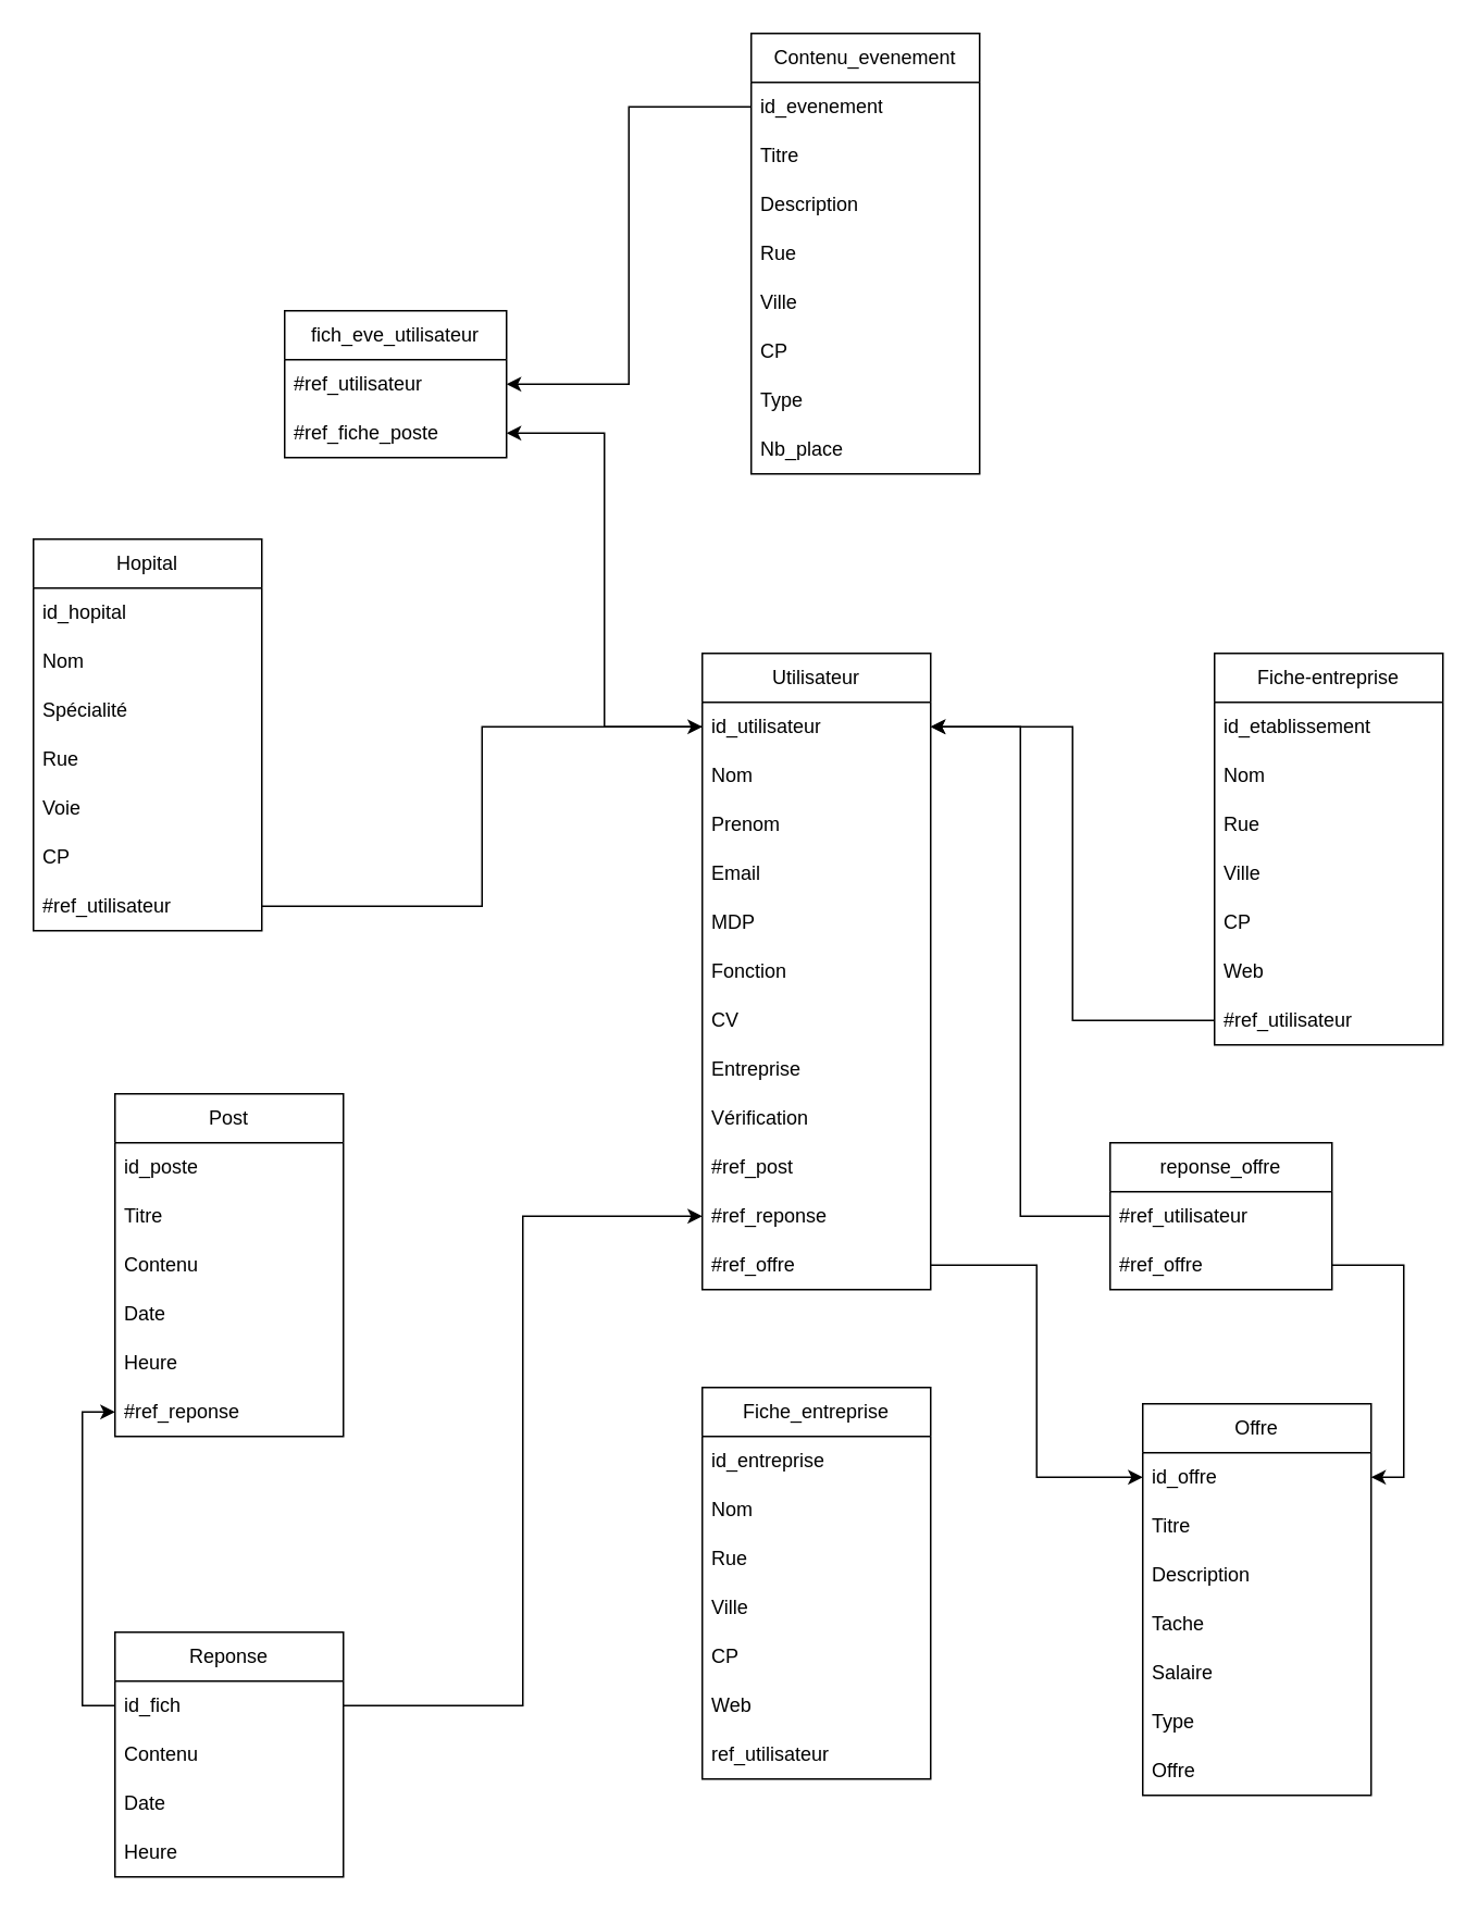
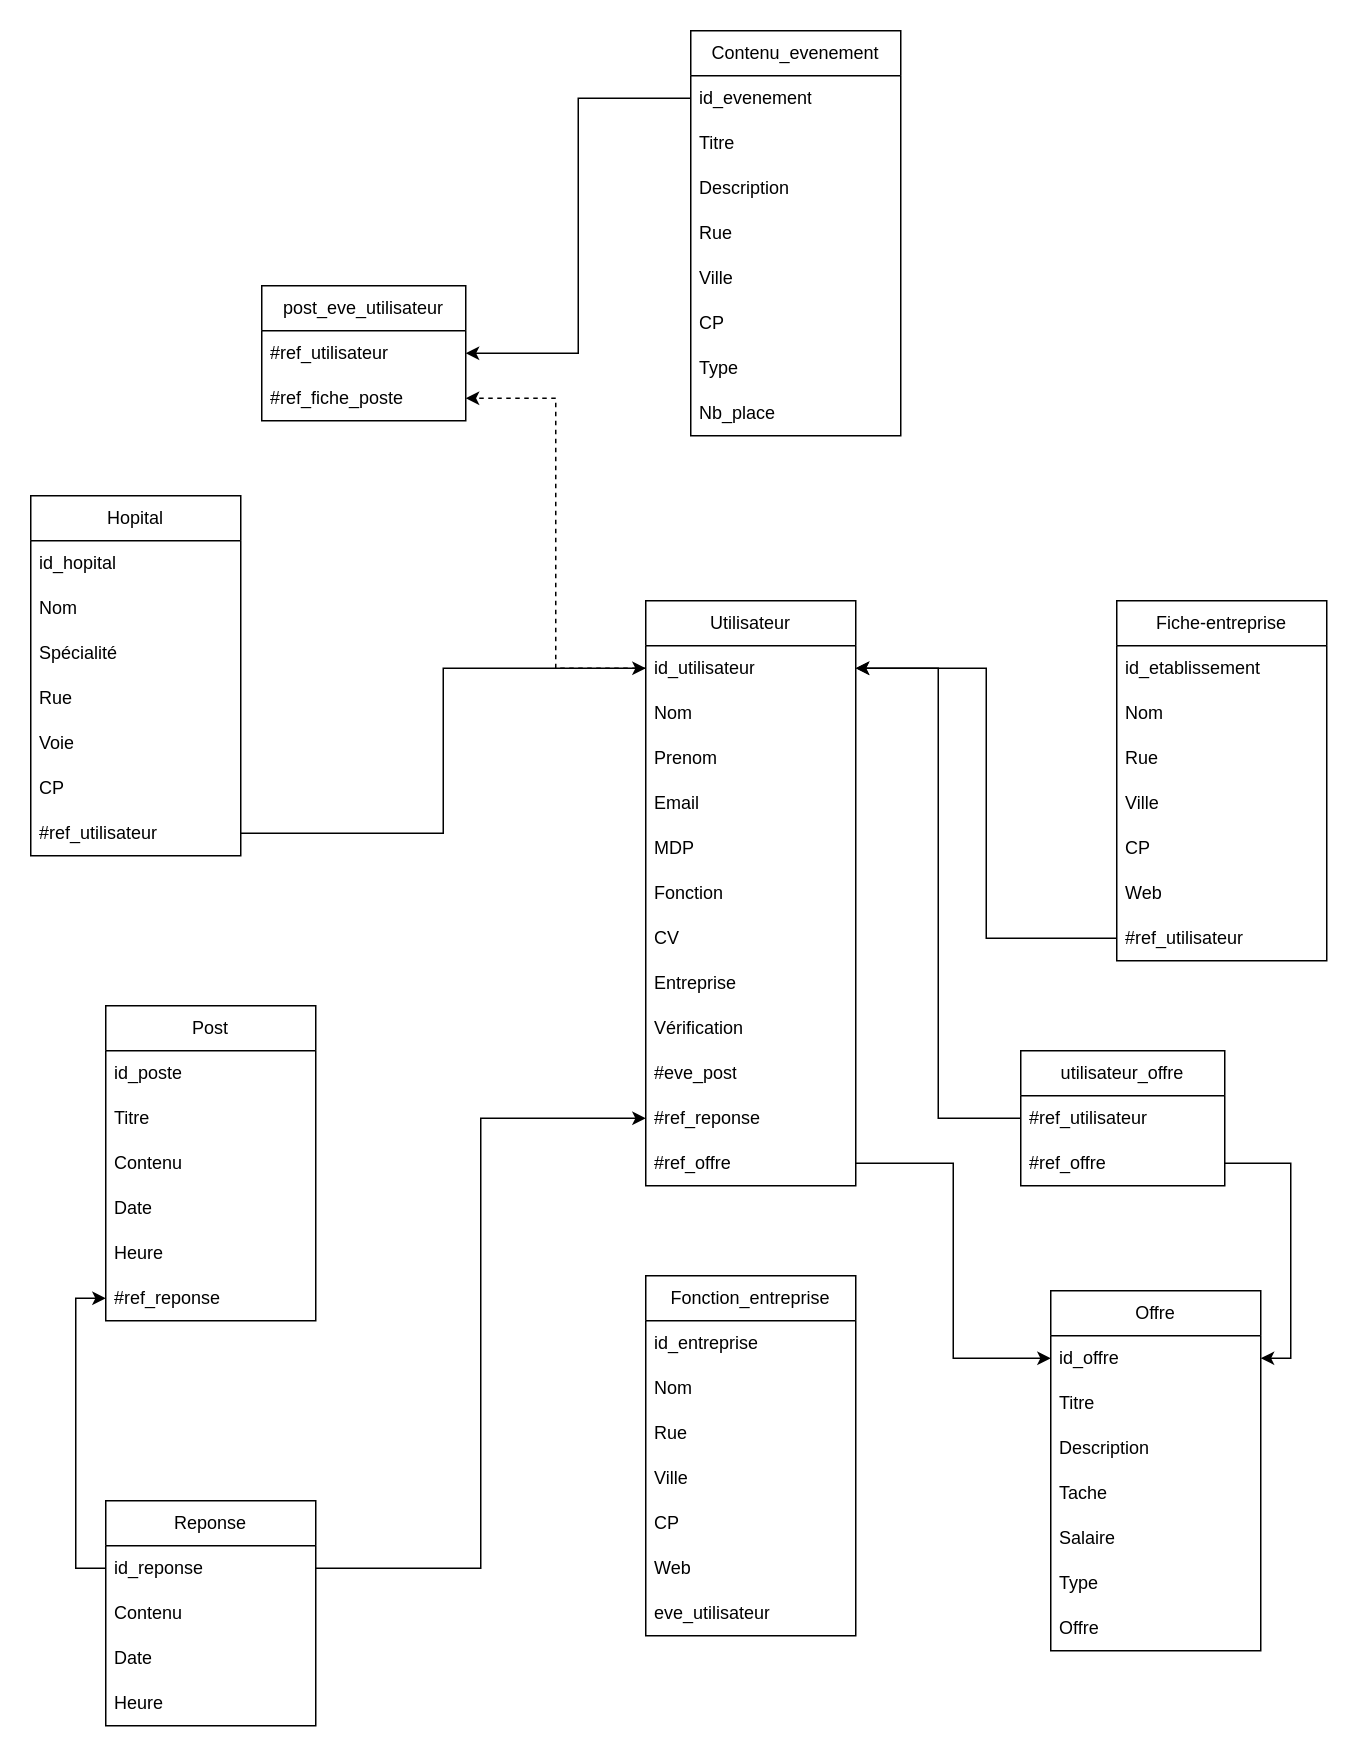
- <mxCell id="69" value="fich_eve_utilisateur" style="swimlane;fontStyle=0;childLayout=stackLayout;horizontal=1;startSize=30;horizontalStack=0;resizeParent=1;resizeParentMax=0;resizeLast=0;collapsible=1;marginBottom=0;whiteSpace=wrap;html=1;" vertex="1" parent="1"><mxGeometry x="174" y="190" width="136" height="90" as="geometry" /></mxCell>
+ <mxCell id="69" value="post_eve_utilisateur" style="swimlane;fontStyle=0;childLayout=stackLayout;horizontal=1;startSize=30;horizontalStack=0;resizeParent=1;resizeParentMax=0;resizeLast=0;collapsible=1;marginBottom=0;whiteSpace=wrap;html=1;" vertex="1" parent="1"><mxGeometry x="174" y="190" width="136" height="90" as="geometry" /></mxCell>
- <mxCell id="72" style="edgeStyle=orthogonalEdgeStyle;rounded=0;orthogonalLoop=1;jettySize=auto;html=1;" edge="1" parent="1" source="3" target="71"><mxGeometry relative="1" as="geometry" /></mxCell>
+ <mxCell id="72" style="edgeStyle=orthogonalEdgeStyle;rounded=0;orthogonalLoop=1;jettySize=auto;html=1;dashed=1;" edge="1" parent="1" source="3" target="71"><mxGeometry relative="1" as="geometry" /></mxCell>
- <mxCell id="12" value="#ref_post" style="text;strokeColor=none;fillColor=none;align=left;verticalAlign=middle;spacingLeft=4;spacingRight=4;overflow=hidden;points=[[0,0.5],[1,0.5]];portConstraint=eastwest;rotatable=0;whiteSpace=wrap;html=1;" vertex="1" parent="2"><mxGeometry y="300" width="140" height="30" as="geometry" /></mxCell>
+ <mxCell id="12" value="#eve_post" style="text;strokeColor=none;fillColor=none;align=left;verticalAlign=middle;spacingLeft=4;spacingRight=4;overflow=hidden;points=[[0,0.5],[1,0.5]];portConstraint=eastwest;rotatable=0;whiteSpace=wrap;html=1;" vertex="1" parent="2"><mxGeometry y="300" width="140" height="30" as="geometry" /></mxCell>
- <mxCell id="79" value="reponse_offre" style="swimlane;fontStyle=0;childLayout=stackLayout;horizontal=1;startSize=30;horizontalStack=0;resizeParent=1;resizeParentMax=0;resizeLast=0;collapsible=1;marginBottom=0;whiteSpace=wrap;html=1;" vertex="1" parent="1"><mxGeometry x="680" y="700" width="136" height="90" as="geometry" /></mxCell>
+ <mxCell id="79" value="utilisateur_offre" style="swimlane;fontStyle=0;childLayout=stackLayout;horizontal=1;startSize=30;horizontalStack=0;resizeParent=1;resizeParentMax=0;resizeLast=0;collapsible=1;marginBottom=0;whiteSpace=wrap;html=1;" vertex="1" parent="1"><mxGeometry x="680" y="700" width="136" height="90" as="geometry" /></mxCell>
- <mxCell id="23" value="Fiche_entreprise" style="swimlane;fontStyle=0;childLayout=stackLayout;horizontal=1;startSize=30;horizontalStack=0;resizeParent=1;resizeParentMax=0;resizeLast=0;collapsible=1;marginBottom=0;whiteSpace=wrap;html=1;" parent="1" vertex="1"><mxGeometry x="430" y="850" width="140" height="240" as="geometry" /></mxCell>
+ <mxCell id="23" value="Fonction_entreprise" style="swimlane;fontStyle=0;childLayout=stackLayout;horizontal=1;startSize=30;horizontalStack=0;resizeParent=1;resizeParentMax=0;resizeLast=0;collapsible=1;marginBottom=0;whiteSpace=wrap;html=1;" parent="1" vertex="1"><mxGeometry x="430" y="850" width="140" height="240" as="geometry" /></mxCell>
- <mxCell id="64" value="id_fich" style="text;strokeColor=none;fillColor=none;align=left;verticalAlign=middle;spacingLeft=4;spacingRight=4;overflow=hidden;points=[[0,0.5],[1,0.5]];portConstraint=eastwest;rotatable=0;whiteSpace=wrap;html=1;" parent="63" vertex="1"><mxGeometry y="30" width="140" height="30" as="geometry" /></mxCell>
+ <mxCell id="64" value="id_reponse" style="text;strokeColor=none;fillColor=none;align=left;verticalAlign=middle;spacingLeft=4;spacingRight=4;overflow=hidden;points=[[0,0.5],[1,0.5]];portConstraint=eastwest;rotatable=0;whiteSpace=wrap;html=1;" parent="63" vertex="1"><mxGeometry y="30" width="140" height="30" as="geometry" /></mxCell>
- <mxCell id="30" value="ref_utilisateur" style="text;strokeColor=none;fillColor=none;align=left;verticalAlign=middle;spacingLeft=4;spacingRight=4;overflow=hidden;points=[[0,0.5],[1,0.5]];portConstraint=eastwest;rotatable=0;whiteSpace=wrap;html=1;" vertex="1" parent="23"><mxGeometry y="210" width="140" height="30" as="geometry" /></mxCell>
+ <mxCell id="30" value="eve_utilisateur" style="text;strokeColor=none;fillColor=none;align=left;verticalAlign=middle;spacingLeft=4;spacingRight=4;overflow=hidden;points=[[0,0.5],[1,0.5]];portConstraint=eastwest;rotatable=0;whiteSpace=wrap;html=1;" vertex="1" parent="23"><mxGeometry y="210" width="140" height="30" as="geometry" /></mxCell>
